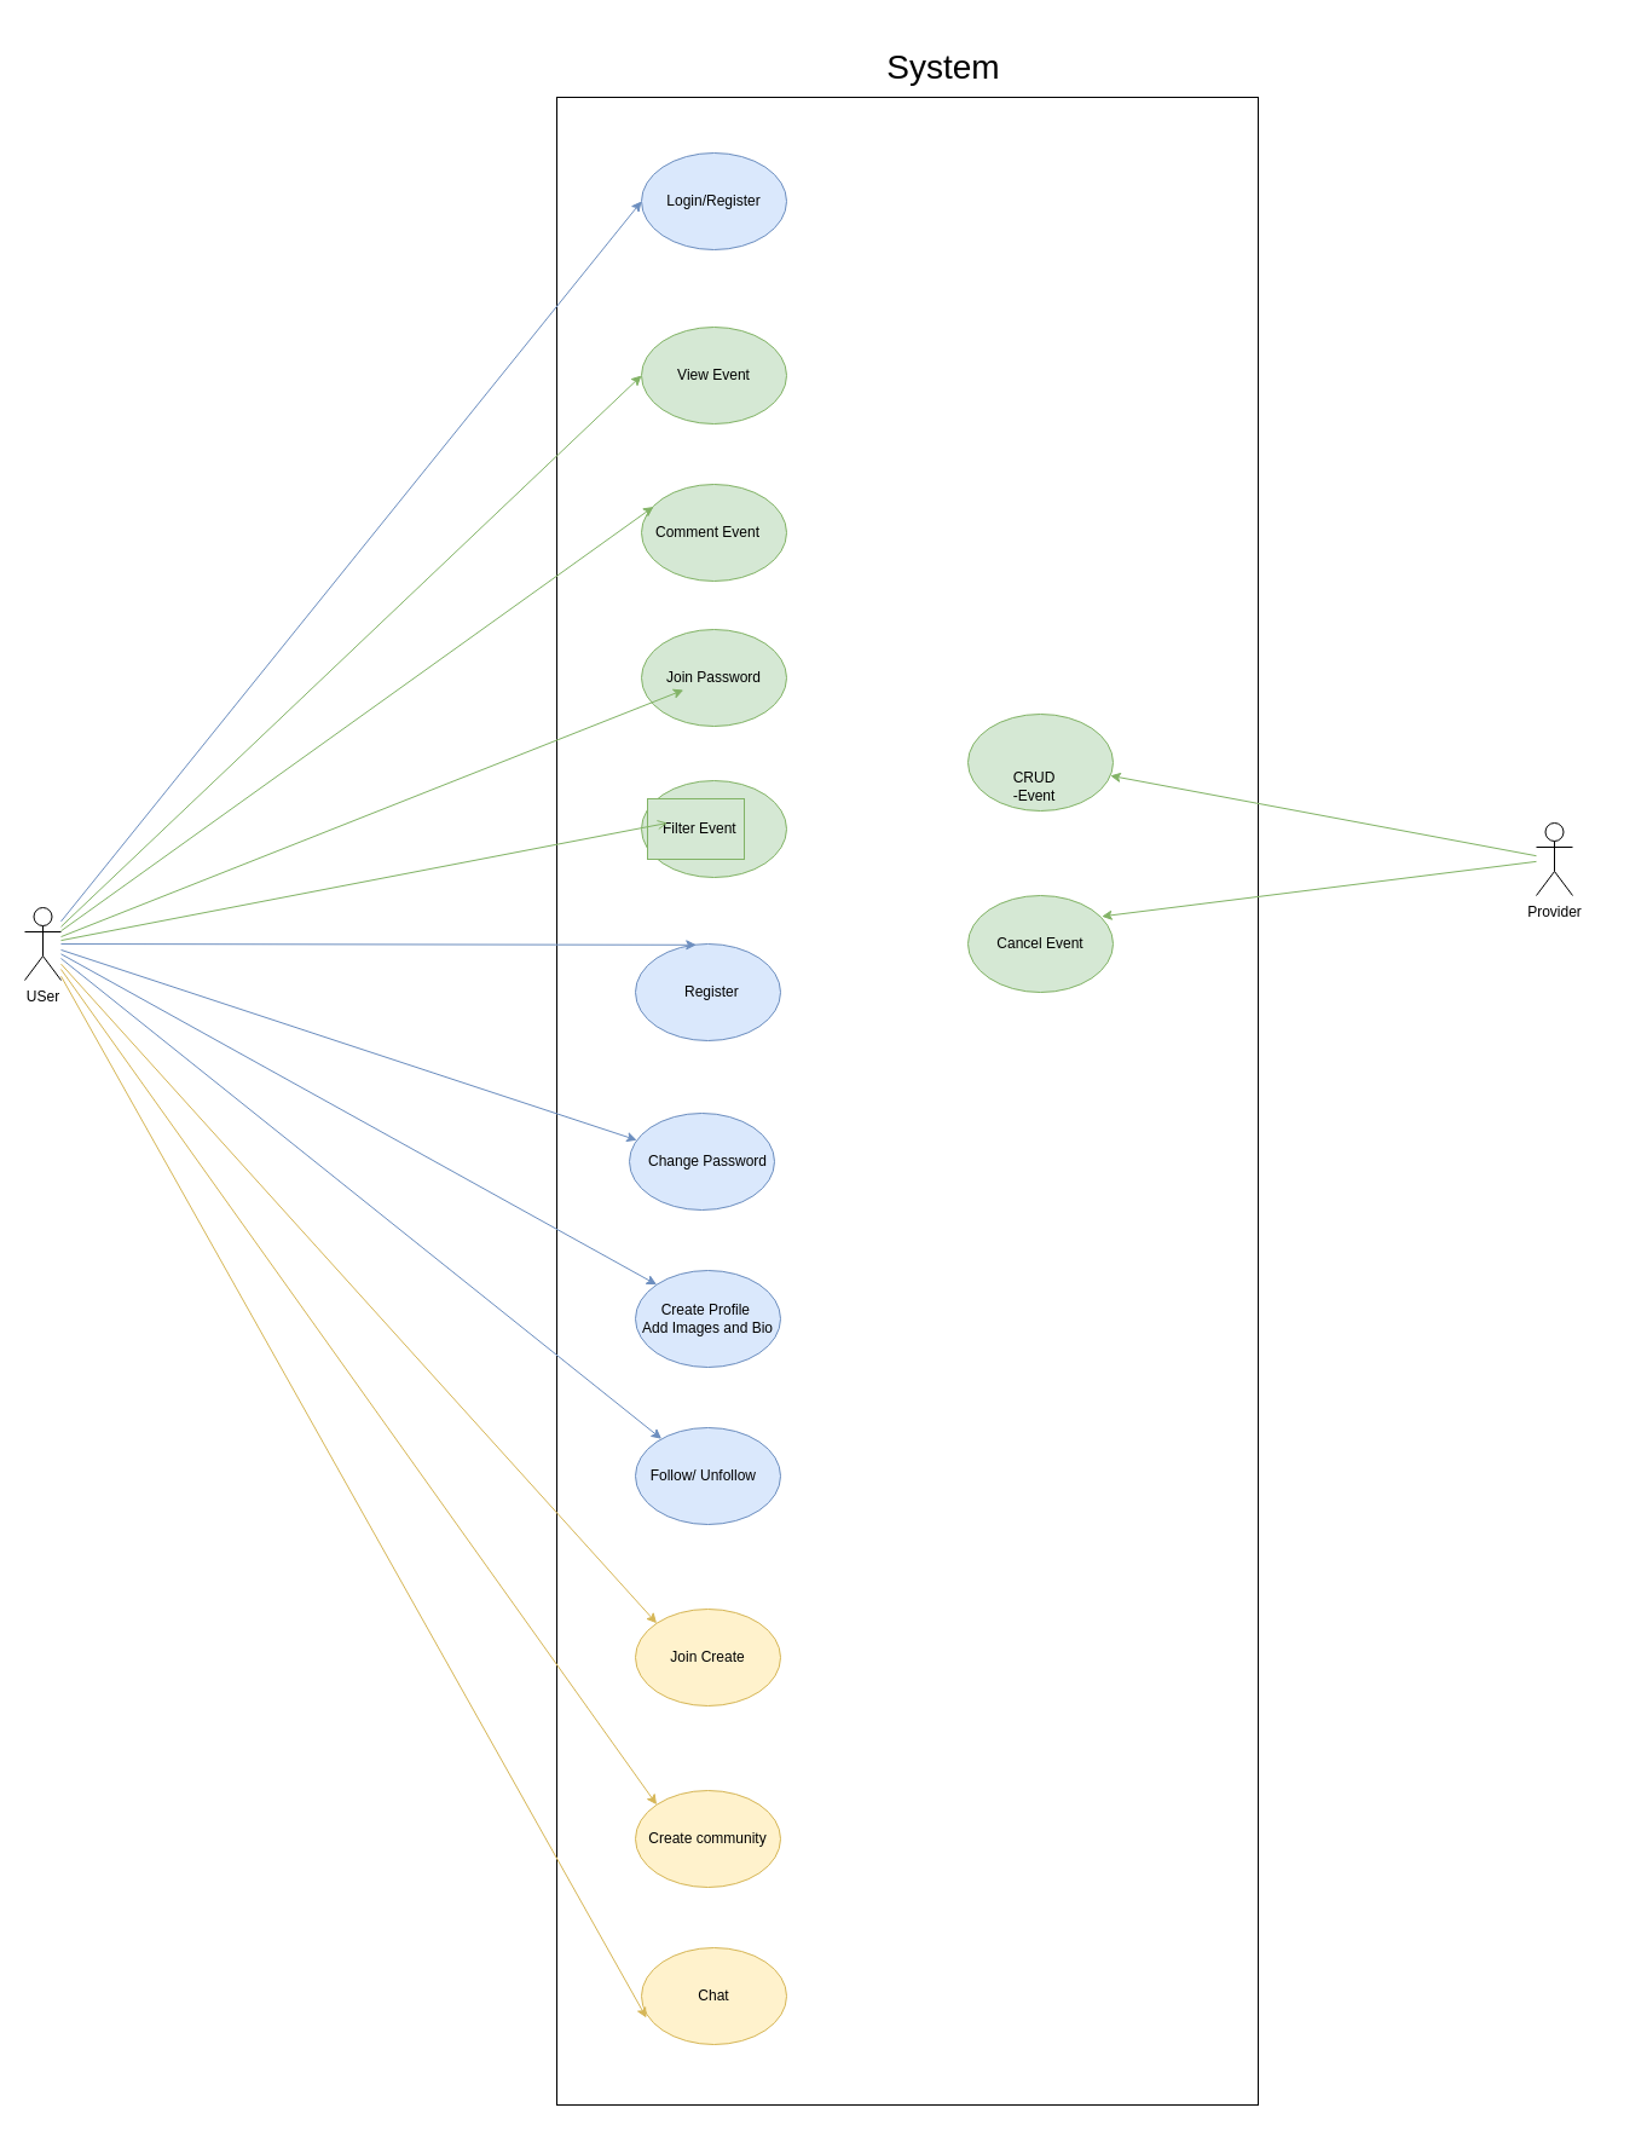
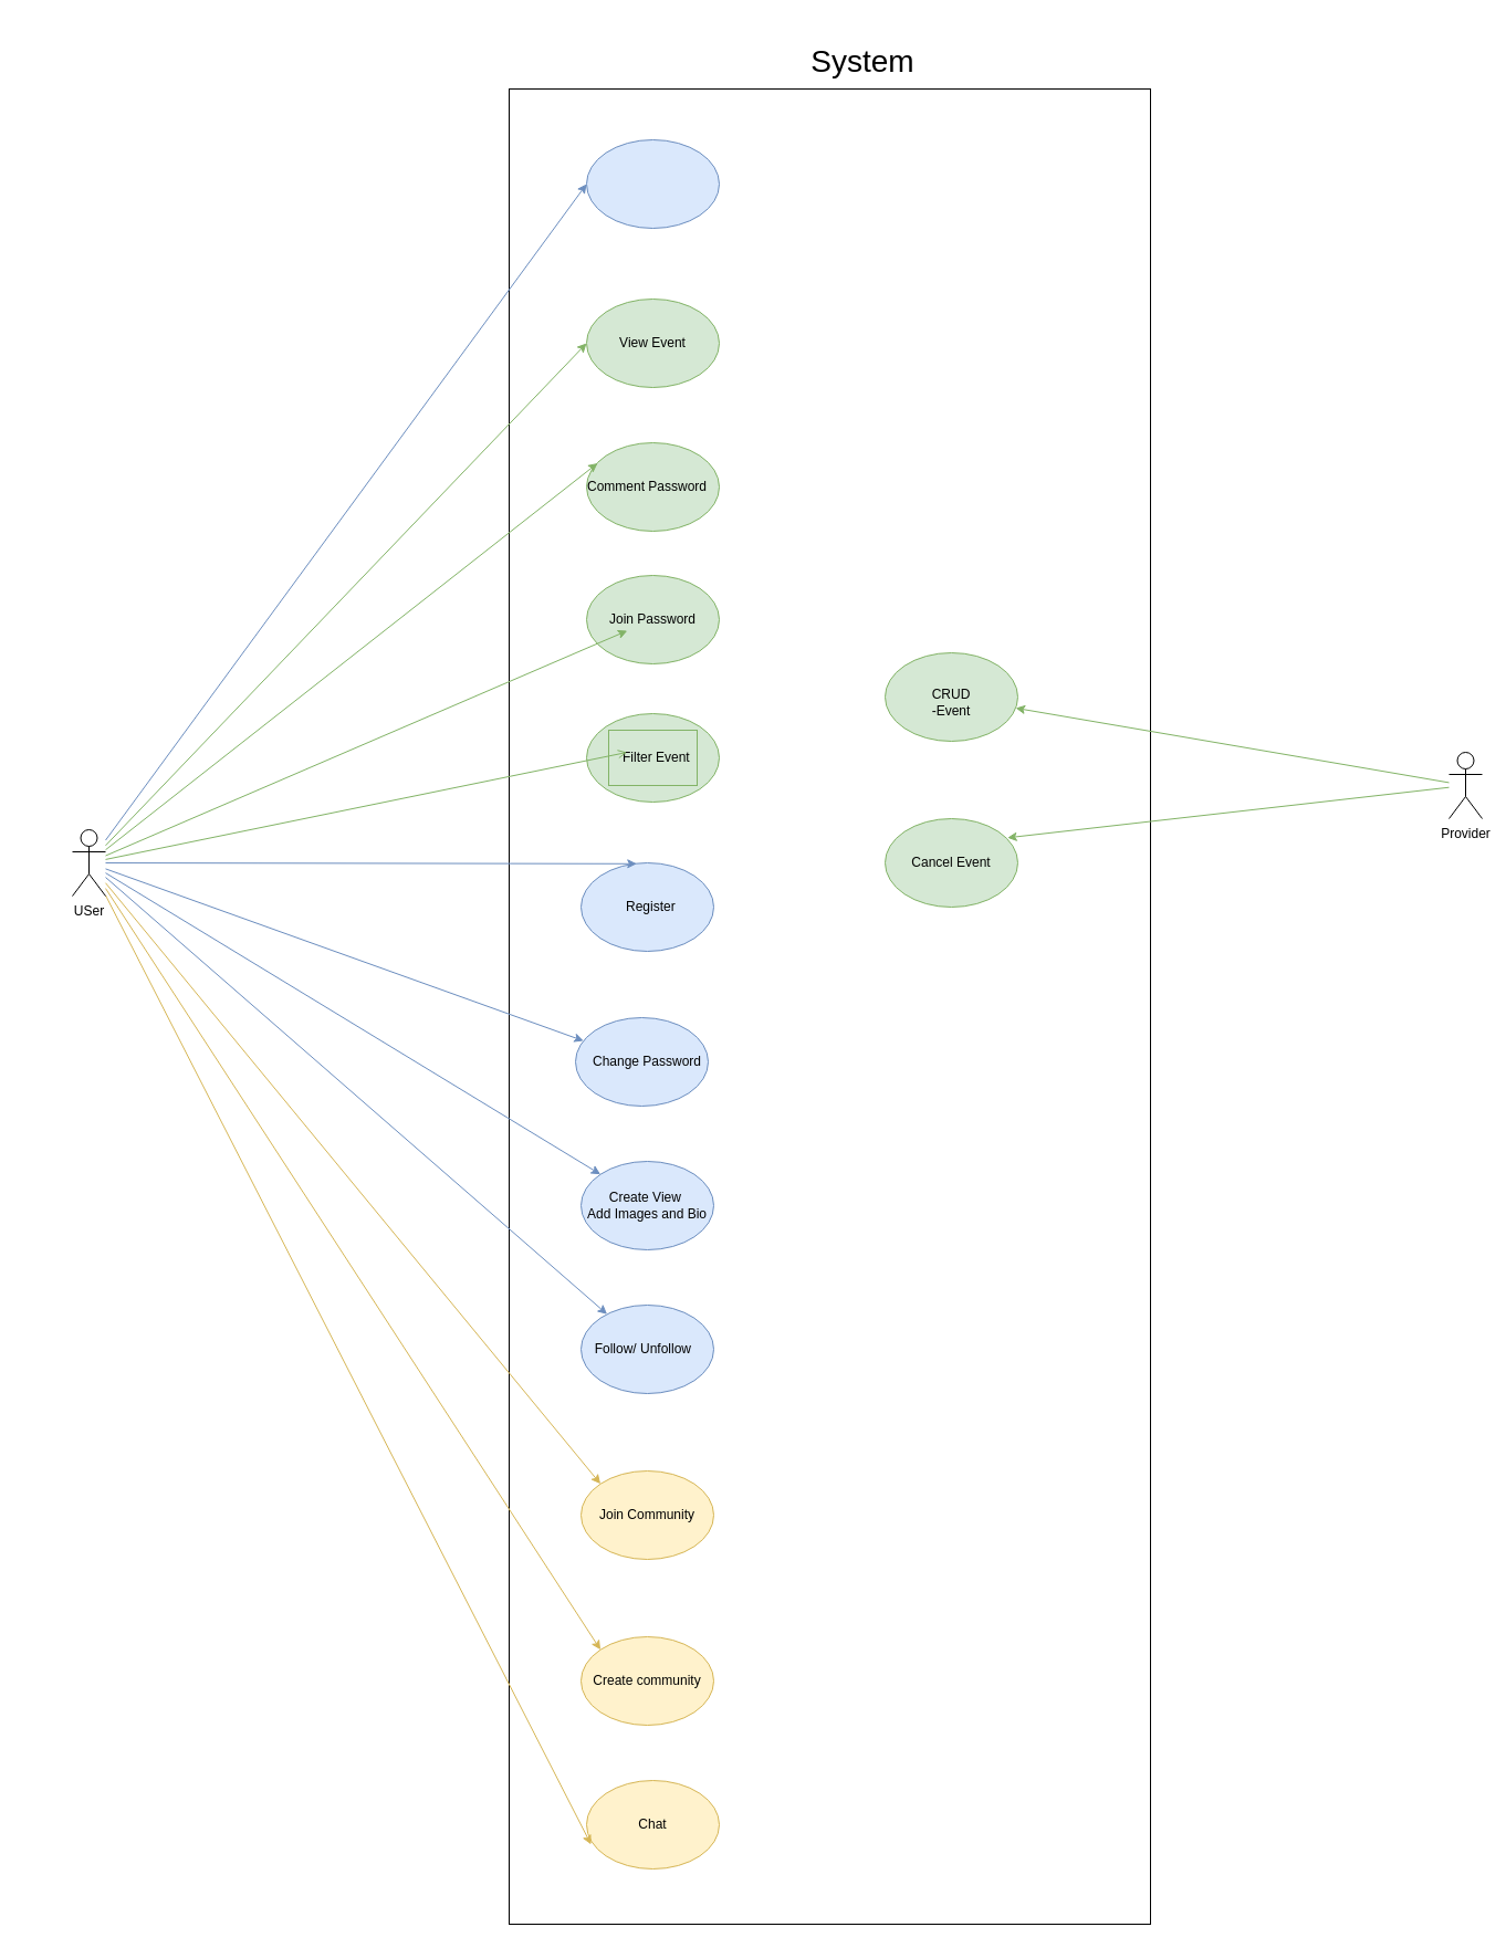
- <mxCell id="20" value="Login/Register" style="text;html=1;strokeColor=none;fillColor=none;align=center;verticalAlign=middle;whiteSpace=wrap;rounded=0;" vertex="1" parent="1"><mxGeometry x="570" y="156" width="40" height="20" as="geometry" /></mxCell>
- <mxCell id="9" value="Comment Event" style="text;html=1;strokeColor=none;fillColor=none;align=center;verticalAlign=middle;whiteSpace=wrap;rounded=0;" vertex="1" parent="1"><mxGeometry x="510" y="430" width="150" height="20" as="geometry" /></mxCell>
+ <mxCell id="9" value="Comment Password" style="text;html=1;strokeColor=none;fillColor=none;align=center;verticalAlign=middle;whiteSpace=wrap;rounded=0;" vertex="1" parent="1"><mxGeometry x="510" y="430" width="150" height="20" as="geometry" /></mxCell>
- <mxCell id="5" value="CRUD -Event" style="text;html=1;strokeColor=none;fillColor=none;align=center;verticalAlign=middle;whiteSpace=wrap;rounded=0;" vertex="1" parent="1"><mxGeometry x="835" y="640" width="40" height="20" as="geometry" /></mxCell>
+ <mxCell id="5" value="CRUD -Event" style="text;html=1;strokeColor=none;fillColor=none;align=center;verticalAlign=middle;whiteSpace=wrap;rounded=0;" vertex="1" parent="1"><mxGeometry x="840" y="625" width="40" height="20" as="geometry" /></mxCell>
- <mxCell id="13" value="&amp;nbsp; Filter Event" style="text;html=1;strokeColor=#82b366;fillColor=#d5e8d4;align=center;verticalAlign=middle;whiteSpace=wrap;rounded=0;" vertex="1" parent="1"><mxGeometry x="535" y="660" width="80" height="50" as="geometry" /></mxCell>
+ <mxCell id="13" value="&amp;nbsp; Filter Event" style="text;html=1;strokeColor=#82b366;fillColor=#d5e8d4;align=center;verticalAlign=middle;whiteSpace=wrap;rounded=0;" vertex="1" parent="1"><mxGeometry x="550" y="660" width="80" height="50" as="geometry" /></mxCell>
- <mxCell id="47" value="Provider" style="shape=umlActor;verticalLabelPosition=bottom;verticalAlign=top;html=1;outlineConnect=0;" vertex="1" parent="1"><mxGeometry x="1270" y="680" width="30" height="60" as="geometry" /></mxCell>
+ <mxCell id="47" value="Provider" style="shape=umlActor;verticalLabelPosition=bottom;verticalAlign=top;html=1;outlineConnect=0;" vertex="1" parent="1"><mxGeometry x="1310" y="680" width="30" height="60" as="geometry" /></mxCell>
- <mxCell id="44" value="USer" style="shape=umlActor;verticalLabelPosition=bottom;verticalAlign=top;html=1;outlineConnect=0;" vertex="1" parent="1"><mxGeometry x="20" y="750" width="30" height="60" as="geometry" /></mxCell>
+ <mxCell id="44" value="USer" style="shape=umlActor;verticalLabelPosition=bottom;verticalAlign=top;html=1;outlineConnect=0;" vertex="1" parent="1"><mxGeometry x="65" y="750" width="30" height="60" as="geometry" /></mxCell>
- <mxCell id="19" value="Create Profile&amp;nbsp;&lt;br&gt;Add Images and Bio" style="text;html=1;strokeColor=none;fillColor=none;align=center;verticalAlign=middle;whiteSpace=wrap;rounded=0;" vertex="1" parent="1"><mxGeometry x="510" y="1080" width="150" height="20" as="geometry" /></mxCell>
+ <mxCell id="19" value="Create View&amp;nbsp;&lt;br&gt;Add Images and Bio" style="text;html=1;strokeColor=none;fillColor=none;align=center;verticalAlign=middle;whiteSpace=wrap;rounded=0;" vertex="1" parent="1"><mxGeometry x="510" y="1080" width="150" height="20" as="geometry" /></mxCell>
- <mxCell id="26" value="Join Create" style="text;html=1;strokeColor=none;fillColor=none;align=center;verticalAlign=middle;whiteSpace=wrap;rounded=0;" vertex="1" parent="1"><mxGeometry x="510" y="1360" width="150" height="20" as="geometry" /></mxCell>
+ <mxCell id="26" value="Join Community" style="text;html=1;strokeColor=none;fillColor=none;align=center;verticalAlign=middle;whiteSpace=wrap;rounded=0;" vertex="1" parent="1"><mxGeometry x="510" y="1360" width="150" height="20" as="geometry" /></mxCell>
